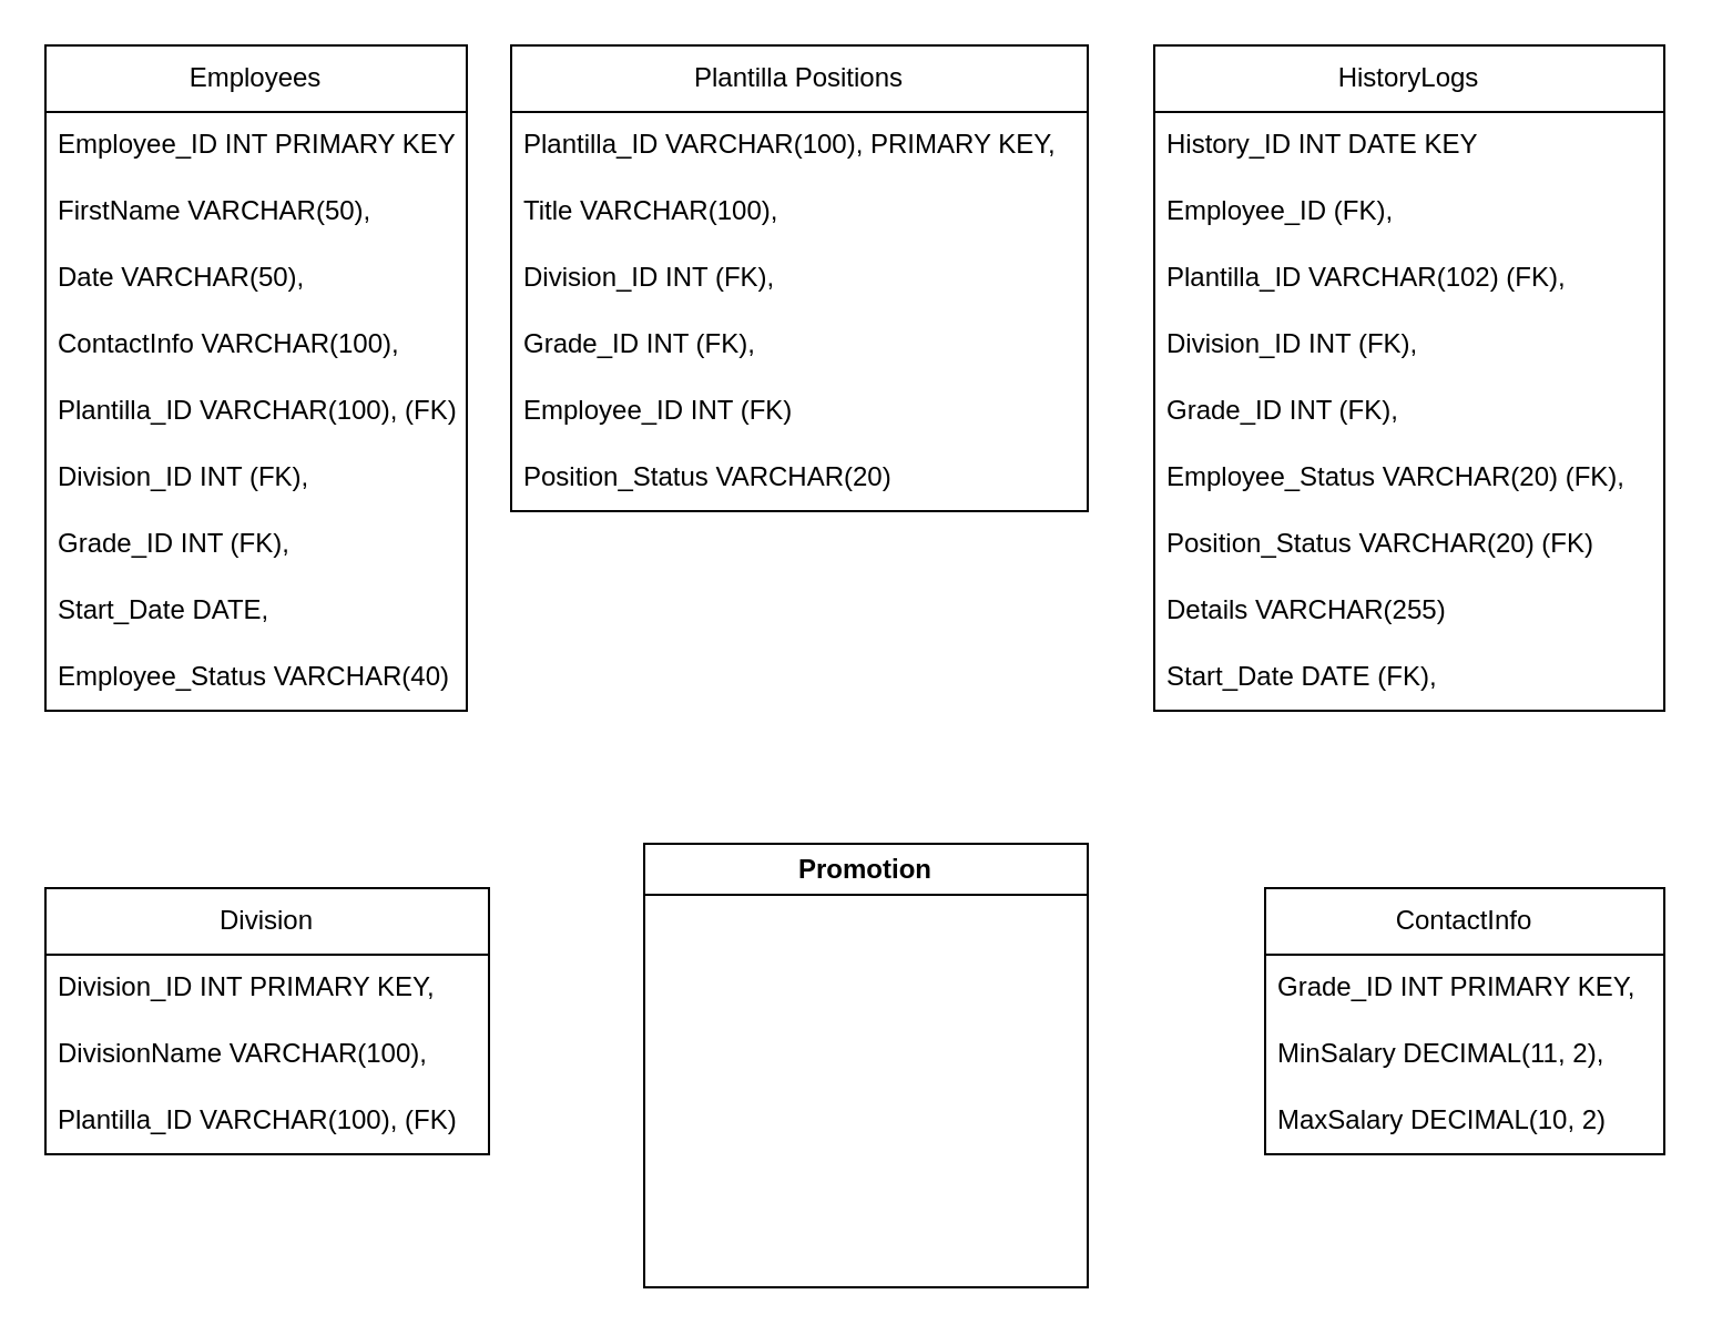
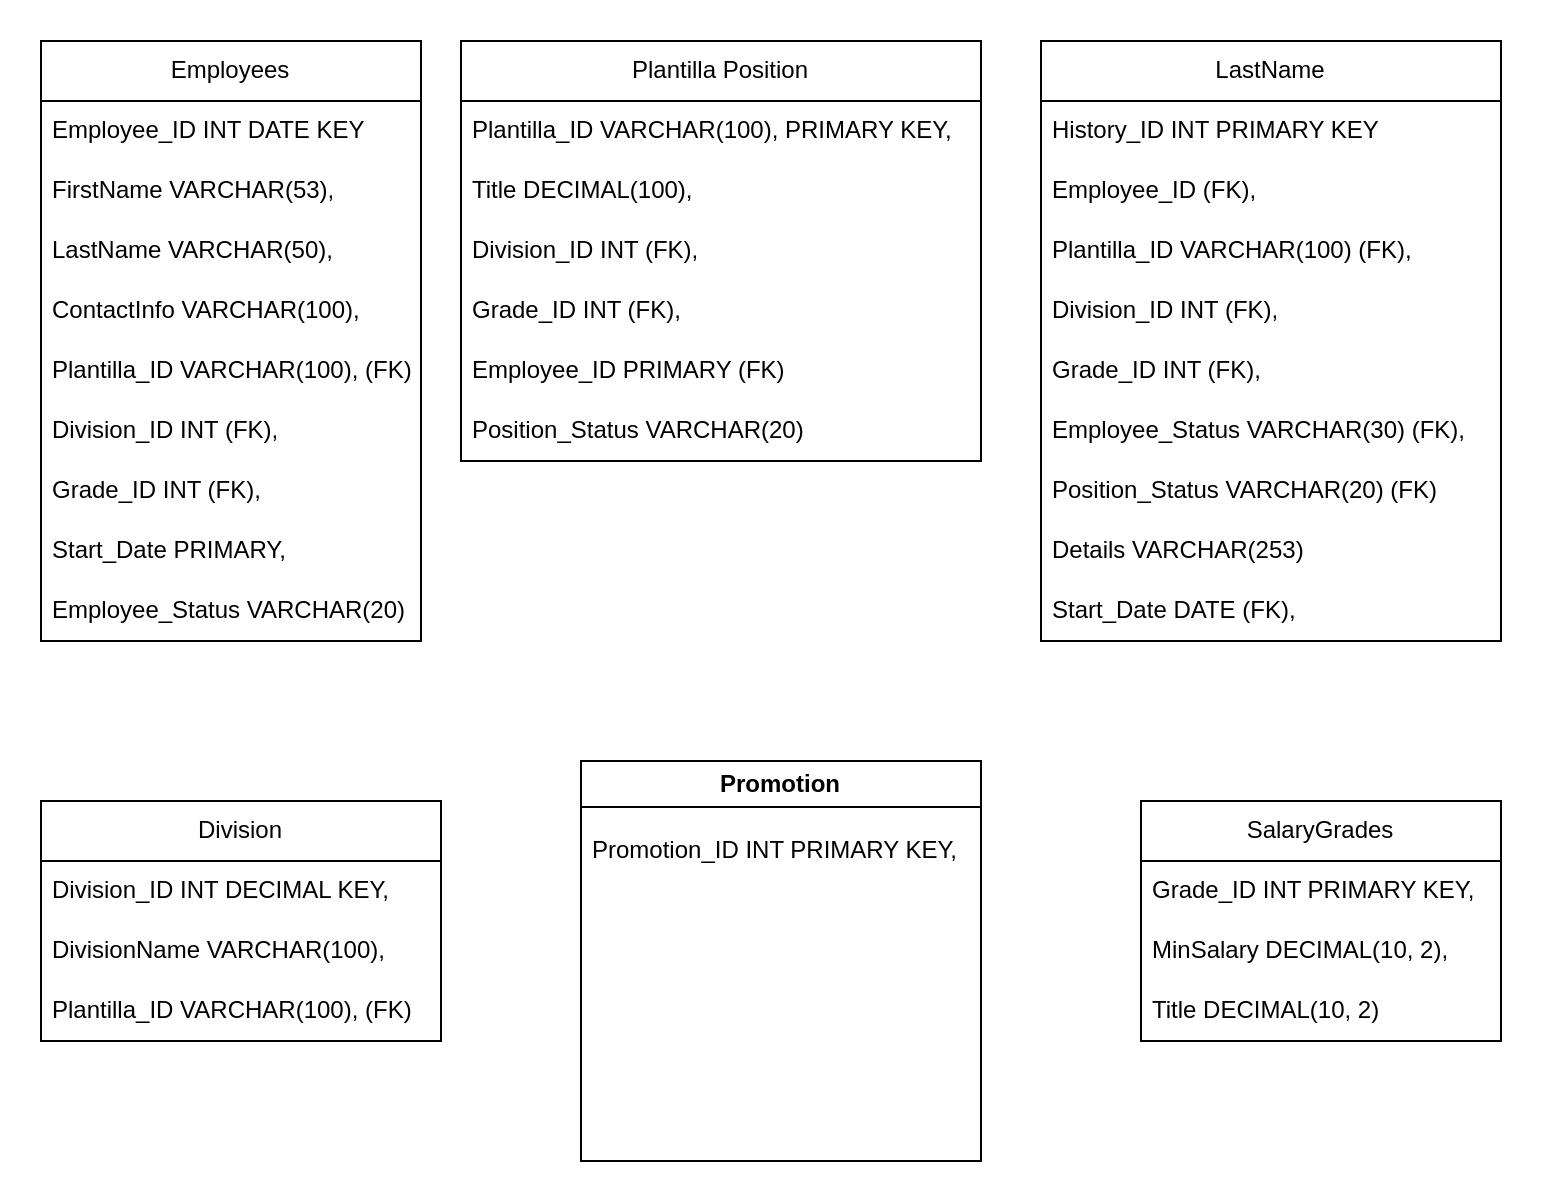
- <mxCell id="12" value="Plantilla Positions" style="swimlane;fontStyle=0;childLayout=stackLayout;horizontal=1;startSize=30;horizontalStack=0;resizeParent=1;resizeParentMax=0;resizeLast=0;collapsible=1;marginBottom=0;whiteSpace=wrap;html=1;labelBackgroundColor=none;" parent="1" vertex="1"><mxGeometry x="230" y="20" width="260" height="210" as="geometry" /></mxCell>
+ <mxCell id="12" value="Plantilla Position" style="swimlane;fontStyle=0;childLayout=stackLayout;horizontal=1;startSize=30;horizontalStack=0;resizeParent=1;resizeParentMax=0;resizeLast=0;collapsible=1;marginBottom=0;whiteSpace=wrap;html=1;labelBackgroundColor=none;" parent="1" vertex="1"><mxGeometry x="230" y="20" width="260" height="210" as="geometry" /></mxCell>
- <mxCell id="27" value="HistoryLogs" style="swimlane;fontStyle=0;childLayout=stackLayout;horizontal=1;startSize=30;horizontalStack=0;resizeParent=1;resizeParentMax=0;resizeLast=0;collapsible=1;marginBottom=0;whiteSpace=wrap;html=1;labelBackgroundColor=none;" parent="1" vertex="1"><mxGeometry x="520" y="20" width="230" height="300" as="geometry" /></mxCell>
+ <mxCell id="27" value="LastName" style="swimlane;fontStyle=0;childLayout=stackLayout;horizontal=1;startSize=30;horizontalStack=0;resizeParent=1;resizeParentMax=0;resizeLast=0;collapsible=1;marginBottom=0;whiteSpace=wrap;html=1;labelBackgroundColor=none;" parent="1" vertex="1"><mxGeometry x="520" y="20" width="230" height="300" as="geometry" /></mxCell>
- <mxCell id="3" value="Employee_ID INT PRIMARY KEY" style="text;strokeColor=none;fillColor=none;align=left;verticalAlign=middle;spacingLeft=4;spacingRight=4;overflow=hidden;points=[[0,0.5],[1,0.5]];portConstraint=eastwest;rotatable=0;whiteSpace=wrap;html=1;labelBackgroundColor=none;" parent="2" vertex="1"><mxGeometry y="30" width="190" height="30" as="geometry" /></mxCell>
+ <mxCell id="3" value="Employee_ID INT DATE KEY" style="text;strokeColor=none;fillColor=none;align=left;verticalAlign=middle;spacingLeft=4;spacingRight=4;overflow=hidden;points=[[0,0.5],[1,0.5]];portConstraint=eastwest;rotatable=0;whiteSpace=wrap;html=1;labelBackgroundColor=none;" parent="2" vertex="1"><mxGeometry y="30" width="190" height="30" as="geometry" /></mxCell>
- <mxCell id="28" value="History_ID INT DATE KEY" style="text;strokeColor=none;fillColor=none;align=left;verticalAlign=middle;spacingLeft=4;spacingRight=4;overflow=hidden;points=[[0,0.5],[1,0.5]];portConstraint=eastwest;rotatable=0;whiteSpace=wrap;html=1;labelBackgroundColor=none;" parent="27" vertex="1"><mxGeometry y="30" width="230" height="30" as="geometry" /></mxCell>
+ <mxCell id="28" value="History_ID INT PRIMARY KEY" style="text;strokeColor=none;fillColor=none;align=left;verticalAlign=middle;spacingLeft=4;spacingRight=4;overflow=hidden;points=[[0,0.5],[1,0.5]];portConstraint=eastwest;rotatable=0;whiteSpace=wrap;html=1;labelBackgroundColor=none;" parent="27" vertex="1"><mxGeometry y="30" width="230" height="30" as="geometry" /></mxCell>
- <mxCell id="4" value="FirstName VARCHAR(50)," style="text;strokeColor=none;fillColor=none;align=left;verticalAlign=middle;spacingLeft=4;spacingRight=4;overflow=hidden;points=[[0,0.5],[1,0.5]];portConstraint=eastwest;rotatable=0;whiteSpace=wrap;html=1;labelBackgroundColor=none;" parent="2" vertex="1"><mxGeometry y="60" width="190" height="30" as="geometry" /></mxCell>
+ <mxCell id="4" value="FirstName VARCHAR(53)," style="text;strokeColor=none;fillColor=none;align=left;verticalAlign=middle;spacingLeft=4;spacingRight=4;overflow=hidden;points=[[0,0.5],[1,0.5]];portConstraint=eastwest;rotatable=0;whiteSpace=wrap;html=1;labelBackgroundColor=none;" parent="2" vertex="1"><mxGeometry y="60" width="190" height="30" as="geometry" /></mxCell>
- <mxCell id="14" value="Title VARCHAR(100)," style="text;strokeColor=none;fillColor=none;align=left;verticalAlign=middle;spacingLeft=4;spacingRight=4;overflow=hidden;points=[[0,0.5],[1,0.5]];portConstraint=eastwest;rotatable=0;whiteSpace=wrap;html=1;labelBackgroundColor=none;" parent="12" vertex="1"><mxGeometry y="60" width="260" height="30" as="geometry" /></mxCell>
+ <mxCell id="14" value="Title DECIMAL(100)," style="text;strokeColor=none;fillColor=none;align=left;verticalAlign=middle;spacingLeft=4;spacingRight=4;overflow=hidden;points=[[0,0.5],[1,0.5]];portConstraint=eastwest;rotatable=0;whiteSpace=wrap;html=1;labelBackgroundColor=none;" parent="12" vertex="1"><mxGeometry y="60" width="260" height="30" as="geometry" /></mxCell>
- <mxCell id="5" value="Date VARCHAR(50)," style="text;strokeColor=none;fillColor=none;align=left;verticalAlign=middle;spacingLeft=4;spacingRight=4;overflow=hidden;points=[[0,0.5],[1,0.5]];portConstraint=eastwest;rotatable=0;whiteSpace=wrap;html=1;labelBackgroundColor=none;" parent="2" vertex="1"><mxGeometry y="90" width="190" height="30" as="geometry" /></mxCell>
+ <mxCell id="5" value="LastName VARCHAR(50)," style="text;strokeColor=none;fillColor=none;align=left;verticalAlign=middle;spacingLeft=4;spacingRight=4;overflow=hidden;points=[[0,0.5],[1,0.5]];portConstraint=eastwest;rotatable=0;whiteSpace=wrap;html=1;labelBackgroundColor=none;" parent="2" vertex="1"><mxGeometry y="90" width="190" height="30" as="geometry" /></mxCell>
- <mxCell id="30" value="Plantilla_ID VARCHAR(102) (FK)," style="text;strokeColor=none;fillColor=none;align=left;verticalAlign=middle;spacingLeft=4;spacingRight=4;overflow=hidden;points=[[0,0.5],[1,0.5]];portConstraint=eastwest;rotatable=0;whiteSpace=wrap;html=1;labelBackgroundColor=none;" parent="27" vertex="1"><mxGeometry y="90" width="230" height="30" as="geometry" /></mxCell>
+ <mxCell id="30" value="Plantilla_ID VARCHAR(100) (FK)," style="text;strokeColor=none;fillColor=none;align=left;verticalAlign=middle;spacingLeft=4;spacingRight=4;overflow=hidden;points=[[0,0.5],[1,0.5]];portConstraint=eastwest;rotatable=0;whiteSpace=wrap;html=1;labelBackgroundColor=none;" parent="27" vertex="1"><mxGeometry y="90" width="230" height="30" as="geometry" /></mxCell>
- <mxCell id="17" value="Employee_ID INT (FK)" style="text;strokeColor=none;fillColor=none;align=left;verticalAlign=middle;spacingLeft=4;spacingRight=4;overflow=hidden;points=[[0,0.5],[1,0.5]];portConstraint=eastwest;rotatable=0;whiteSpace=wrap;html=1;labelBackgroundColor=none;" parent="12" vertex="1"><mxGeometry y="150" width="260" height="30" as="geometry" /></mxCell>
+ <mxCell id="17" value="Employee_ID PRIMARY (FK)" style="text;strokeColor=none;fillColor=none;align=left;verticalAlign=middle;spacingLeft=4;spacingRight=4;overflow=hidden;points=[[0,0.5],[1,0.5]];portConstraint=eastwest;rotatable=0;whiteSpace=wrap;html=1;labelBackgroundColor=none;" parent="12" vertex="1"><mxGeometry y="150" width="260" height="30" as="geometry" /></mxCell>
- <mxCell id="33" value="Employee_Status VARCHAR(20) (FK)," style="text;strokeColor=none;fillColor=none;align=left;verticalAlign=middle;spacingLeft=4;spacingRight=4;overflow=hidden;points=[[0,0.5],[1,0.5]];portConstraint=eastwest;rotatable=0;whiteSpace=wrap;html=1;labelBackgroundColor=none;" parent="27" vertex="1"><mxGeometry y="180" width="230" height="30" as="geometry" /></mxCell>
+ <mxCell id="33" value="Employee_Status VARCHAR(30) (FK)," style="text;strokeColor=none;fillColor=none;align=left;verticalAlign=middle;spacingLeft=4;spacingRight=4;overflow=hidden;points=[[0,0.5],[1,0.5]];portConstraint=eastwest;rotatable=0;whiteSpace=wrap;html=1;labelBackgroundColor=none;" parent="27" vertex="1"><mxGeometry y="180" width="230" height="30" as="geometry" /></mxCell>
- <mxCell id="10" value="Start_Date DATE," style="text;strokeColor=none;fillColor=none;align=left;verticalAlign=middle;spacingLeft=4;spacingRight=4;overflow=hidden;points=[[0,0.5],[1,0.5]];portConstraint=eastwest;rotatable=0;whiteSpace=wrap;html=1;labelBackgroundColor=none;" parent="2" vertex="1"><mxGeometry y="240" width="190" height="30" as="geometry" /></mxCell>
+ <mxCell id="10" value="Start_Date PRIMARY," style="text;strokeColor=none;fillColor=none;align=left;verticalAlign=middle;spacingLeft=4;spacingRight=4;overflow=hidden;points=[[0,0.5],[1,0.5]];portConstraint=eastwest;rotatable=0;whiteSpace=wrap;html=1;labelBackgroundColor=none;" parent="2" vertex="1"><mxGeometry y="240" width="190" height="30" as="geometry" /></mxCell>
- <mxCell id="35" value="Details VARCHAR(255)" style="text;strokeColor=none;fillColor=none;align=left;verticalAlign=middle;spacingLeft=4;spacingRight=4;overflow=hidden;points=[[0,0.5],[1,0.5]];portConstraint=eastwest;rotatable=0;whiteSpace=wrap;html=1;labelBackgroundColor=none;" parent="27" vertex="1"><mxGeometry y="240" width="230" height="30" as="geometry" /></mxCell>
+ <mxCell id="35" value="Details VARCHAR(253)" style="text;strokeColor=none;fillColor=none;align=left;verticalAlign=middle;spacingLeft=4;spacingRight=4;overflow=hidden;points=[[0,0.5],[1,0.5]];portConstraint=eastwest;rotatable=0;whiteSpace=wrap;html=1;labelBackgroundColor=none;" parent="27" vertex="1"><mxGeometry y="240" width="230" height="30" as="geometry" /></mxCell>
- <mxCell id="11" value="Employee_Status VARCHAR(40)" style="text;strokeColor=none;fillColor=none;align=left;verticalAlign=middle;spacingLeft=4;spacingRight=4;overflow=hidden;points=[[0,0.5],[1,0.5]];portConstraint=eastwest;rotatable=0;whiteSpace=wrap;html=1;labelBackgroundColor=none;" parent="2" vertex="1"><mxGeometry y="270" width="190" height="30" as="geometry" /></mxCell>
+ <mxCell id="11" value="Employee_Status VARCHAR(20)" style="text;strokeColor=none;fillColor=none;align=left;verticalAlign=middle;spacingLeft=4;spacingRight=4;overflow=hidden;points=[[0,0.5],[1,0.5]];portConstraint=eastwest;rotatable=0;whiteSpace=wrap;html=1;labelBackgroundColor=none;" parent="2" vertex="1"><mxGeometry y="270" width="190" height="30" as="geometry" /></mxCell>
- <mxCell id="23" value="ContactInfo" style="swimlane;fontStyle=0;childLayout=stackLayout;horizontal=1;startSize=30;horizontalStack=0;resizeParent=1;resizeParentMax=0;resizeLast=0;collapsible=1;marginBottom=0;whiteSpace=wrap;html=1;labelBackgroundColor=none;" parent="1" vertex="1"><mxGeometry x="570" y="400" width="180" height="120" as="geometry" /></mxCell>
+ <mxCell id="23" value="SalaryGrades" style="swimlane;fontStyle=0;childLayout=stackLayout;horizontal=1;startSize=30;horizontalStack=0;resizeParent=1;resizeParentMax=0;resizeLast=0;collapsible=1;marginBottom=0;whiteSpace=wrap;html=1;labelBackgroundColor=none;" parent="1" vertex="1"><mxGeometry x="570" y="400" width="180" height="120" as="geometry" /></mxCell>
+ <mxCell id="38" value="Promotion_ID INT PRIMARY KEY," style="text;strokeColor=none;fillColor=none;align=left;verticalAlign=middle;spacingLeft=4;spacingRight=4;overflow=hidden;points=[[0,0.5],[1,0.5]];portConstraint=eastwest;rotatable=0;whiteSpace=wrap;html=1;labelBackgroundColor=none;" vertex="1" parent="37"><mxGeometry y="30" width="200" height="30" as="geometry" /></mxCell>
- <mxCell id="20" value="Division_ID INT PRIMARY KEY," style="text;strokeColor=none;fillColor=none;align=left;verticalAlign=middle;spacingLeft=4;spacingRight=4;overflow=hidden;points=[[0,0.5],[1,0.5]];portConstraint=eastwest;rotatable=0;whiteSpace=wrap;html=1;labelBackgroundColor=none;" parent="19" vertex="1"><mxGeometry y="30" width="200" height="30" as="geometry" /></mxCell>
+ <mxCell id="20" value="Division_ID INT DECIMAL KEY," style="text;strokeColor=none;fillColor=none;align=left;verticalAlign=middle;spacingLeft=4;spacingRight=4;overflow=hidden;points=[[0,0.5],[1,0.5]];portConstraint=eastwest;rotatable=0;whiteSpace=wrap;html=1;labelBackgroundColor=none;" parent="19" vertex="1"><mxGeometry y="30" width="200" height="30" as="geometry" /></mxCell>
- <mxCell id="25" value="MinSalary DECIMAL(11, 2)," style="text;strokeColor=none;fillColor=none;align=left;verticalAlign=middle;spacingLeft=4;spacingRight=4;overflow=hidden;points=[[0,0.5],[1,0.5]];portConstraint=eastwest;rotatable=0;whiteSpace=wrap;html=1;labelBackgroundColor=none;" parent="23" vertex="1"><mxGeometry y="60" width="180" height="30" as="geometry" /></mxCell>
+ <mxCell id="25" value="MinSalary DECIMAL(10, 2)," style="text;strokeColor=none;fillColor=none;align=left;verticalAlign=middle;spacingLeft=4;spacingRight=4;overflow=hidden;points=[[0,0.5],[1,0.5]];portConstraint=eastwest;rotatable=0;whiteSpace=wrap;html=1;labelBackgroundColor=none;" parent="23" vertex="1"><mxGeometry y="60" width="180" height="30" as="geometry" /></mxCell>
- <mxCell id="26" value="MaxSalary DECIMAL(10, 2)" style="text;strokeColor=none;fillColor=none;align=left;verticalAlign=middle;spacingLeft=4;spacingRight=4;overflow=hidden;points=[[0,0.5],[1,0.5]];portConstraint=eastwest;rotatable=0;whiteSpace=wrap;html=1;labelBackgroundColor=none;" parent="23" vertex="1"><mxGeometry y="90" width="180" height="30" as="geometry" /></mxCell>
+ <mxCell id="26" value="Title DECIMAL(10, 2)" style="text;strokeColor=none;fillColor=none;align=left;verticalAlign=middle;spacingLeft=4;spacingRight=4;overflow=hidden;points=[[0,0.5],[1,0.5]];portConstraint=eastwest;rotatable=0;whiteSpace=wrap;html=1;labelBackgroundColor=none;" parent="23" vertex="1"><mxGeometry y="90" width="180" height="30" as="geometry" /></mxCell>
